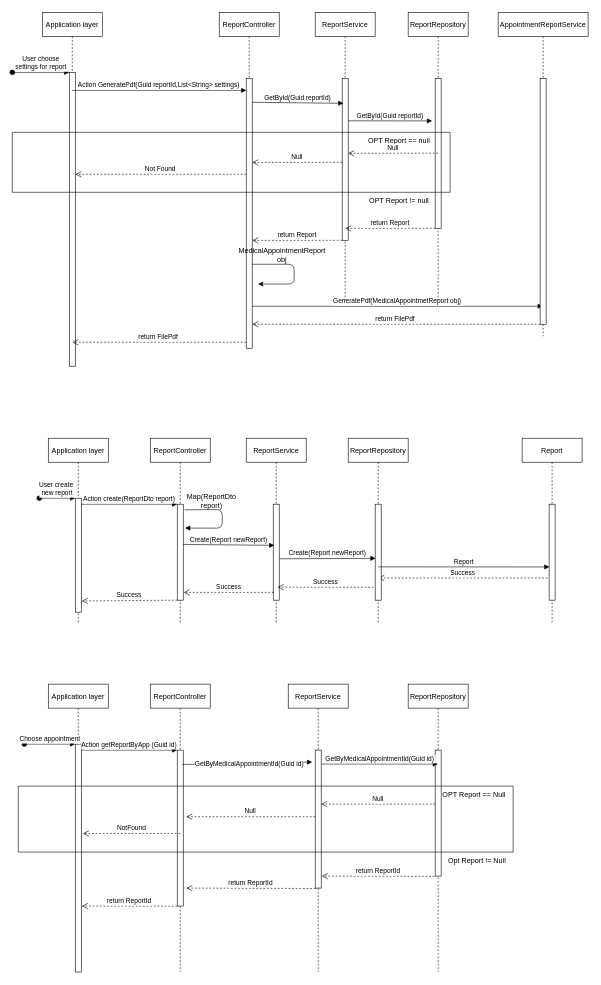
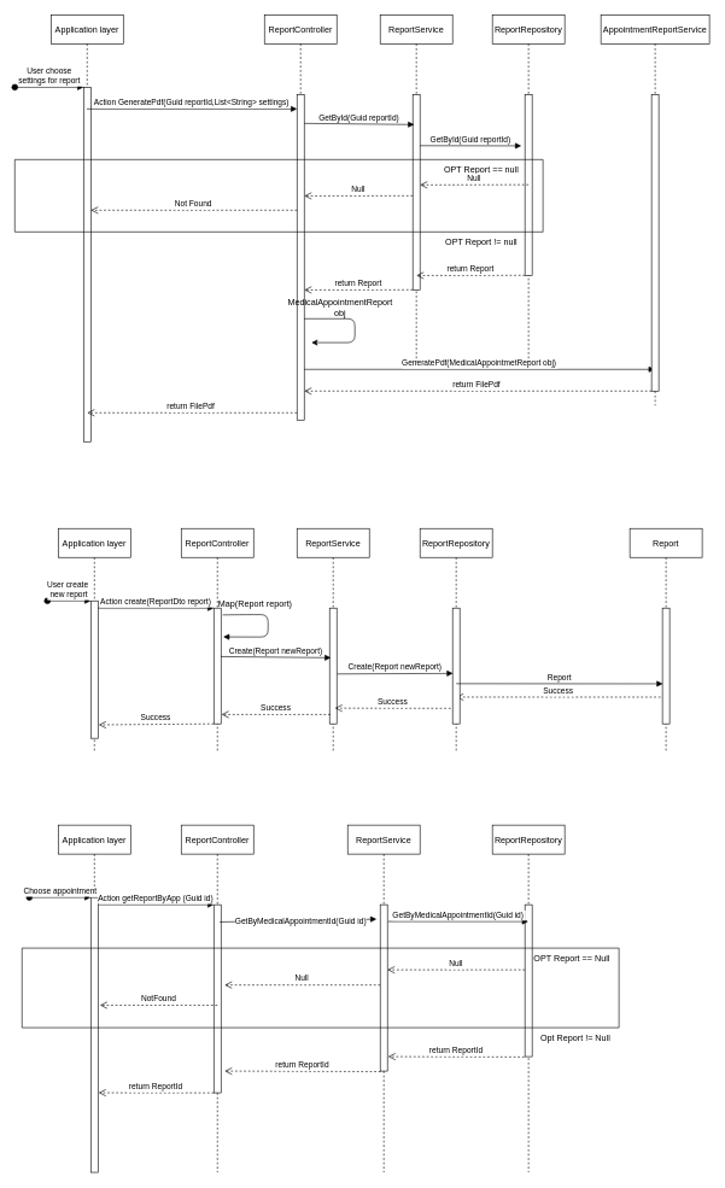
- <mxCell id="17" value="Map(ReportDto report)" style="text;html=1;strokeColor=none;fillColor=none;align=center;verticalAlign=middle;whiteSpace=wrap;rounded=0;" parent="1" vertex="1"><mxGeometry x="295" y="820" width="115" height="30" as="geometry" /></mxCell>
+ <mxCell id="17" value="Map(Report report)" style="text;html=1;strokeColor=none;fillColor=none;align=center;verticalAlign=middle;whiteSpace=wrap;rounded=0;" parent="1" vertex="1"><mxGeometry x="295" y="820" width="115" height="30" as="geometry" /></mxCell>
